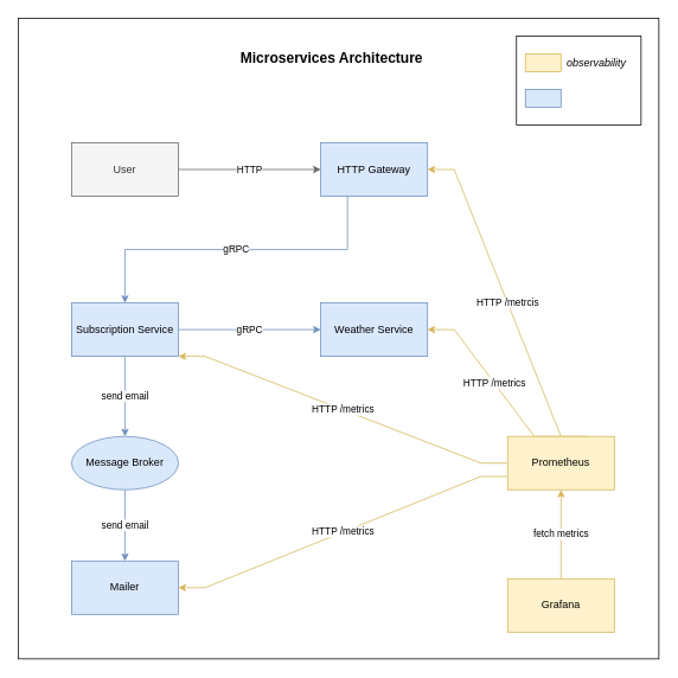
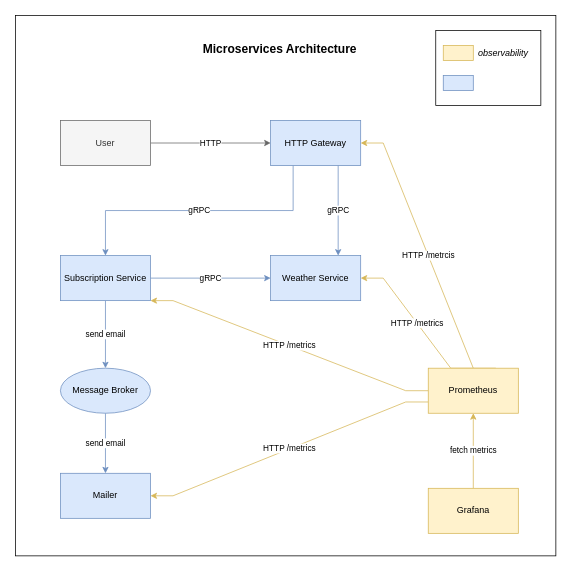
+ <mxCell id="4" value="gRPC" style="edgeStyle=orthogonalEdgeStyle;rounded=0;orthogonalLoop=1;jettySize=auto;html=1;exitX=0.75;exitY=1;exitDx=0;exitDy=0;entryX=0.75;entryY=0;entryDx=0;entryDy=0;fillColor=#dae8fc;strokeColor=#6c8ebf;" edge="1" parent="1" source="5" target="9"><mxGeometry relative="1" as="geometry" /></mxCell>
